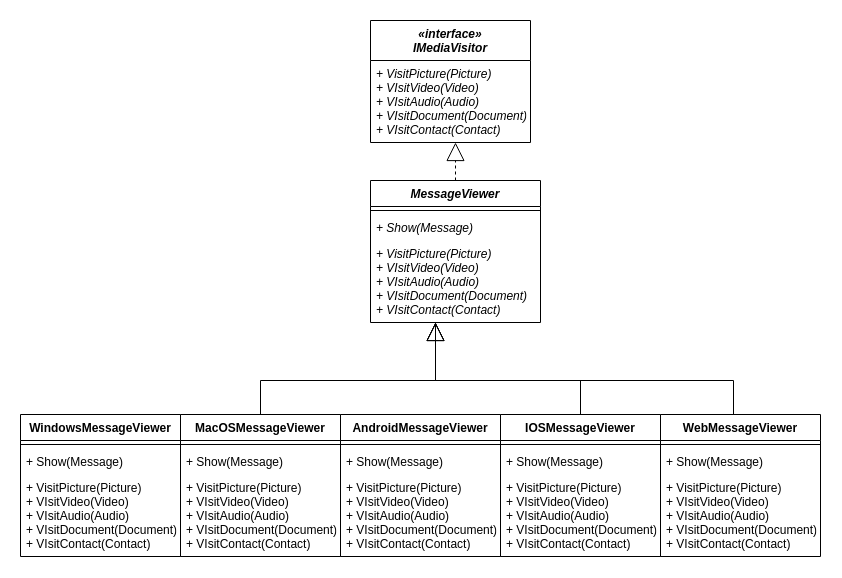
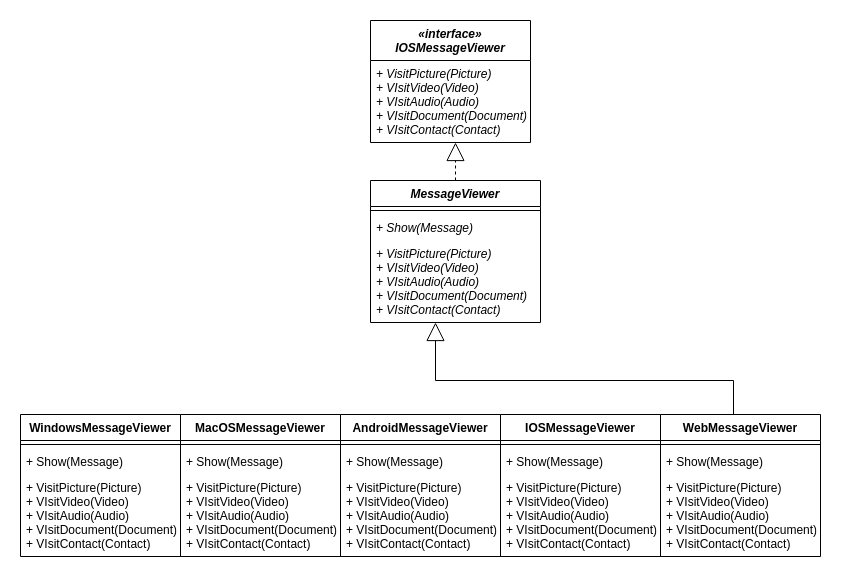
- <mxCell id="30" value="«interface»&#10;IMediaVisitor" style="swimlane;fontStyle=3;align=center;verticalAlign=top;childLayout=stackLayout;horizontal=1;startSize=40;horizontalStack=0;resizeParent=1;resizeParentMax=0;resizeLast=0;collapsible=1;marginBottom=0;" parent="1" vertex="1"><mxGeometry x="370" width="160" height="122" as="geometry" y="20" /></mxCell>
+ <mxCell id="30" value="«interface»&#10;IOSMessageViewer" style="swimlane;fontStyle=3;align=center;verticalAlign=top;childLayout=stackLayout;horizontal=1;startSize=40;horizontalStack=0;resizeParent=1;resizeParentMax=0;resizeLast=0;collapsible=1;marginBottom=0;" parent="1" vertex="1"><mxGeometry x="370" width="160" height="122" as="geometry" y="20" /></mxCell>
- <mxCell id="25" style="edgeStyle=orthogonalEdgeStyle;rounded=0;orthogonalLoop=1;jettySize=auto;html=1;endArrow=open;endFill=0;endSize=16;" parent="1" source="26" target="3" edge="1"><mxGeometry relative="1" as="geometry"><Array as="points"><mxPoint x="733" y="380" /><mxPoint x="435" y="380" /></Array></mxGeometry></mxCell>
+ <mxCell id="25" style="edgeStyle=orthogonalEdgeStyle;rounded=0;orthogonalLoop=1;jettySize=auto;html=1;endArrow=block;endFill=0;endSize=16;" parent="1" source="26" target="3" edge="1"><mxGeometry relative="1" as="geometry"><Array as="points"><mxPoint x="733" y="380" /><mxPoint x="435" y="380" /></Array></mxGeometry></mxCell>
- <mxCell id="11" style="edgeStyle=orthogonalEdgeStyle;rounded=0;orthogonalLoop=1;jettySize=auto;html=1;endArrow=block;endFill=0;endSize=16;" parent="1" source="12" target="3" edge="1"><mxGeometry relative="1" as="geometry"><Array as="points"><mxPoint x="260" y="380" /><mxPoint x="435" y="380" /></Array></mxGeometry></mxCell>
- <mxCell id="20" style="edgeStyle=orthogonalEdgeStyle;rounded=0;orthogonalLoop=1;jettySize=auto;html=1;endArrow=block;endFill=0;endSize=16;" parent="1" source="21" target="3" edge="1"><mxGeometry relative="1" as="geometry"><Array as="points"><mxPoint x="580" y="380" /><mxPoint x="435" y="380" /></Array></mxGeometry></mxCell>
